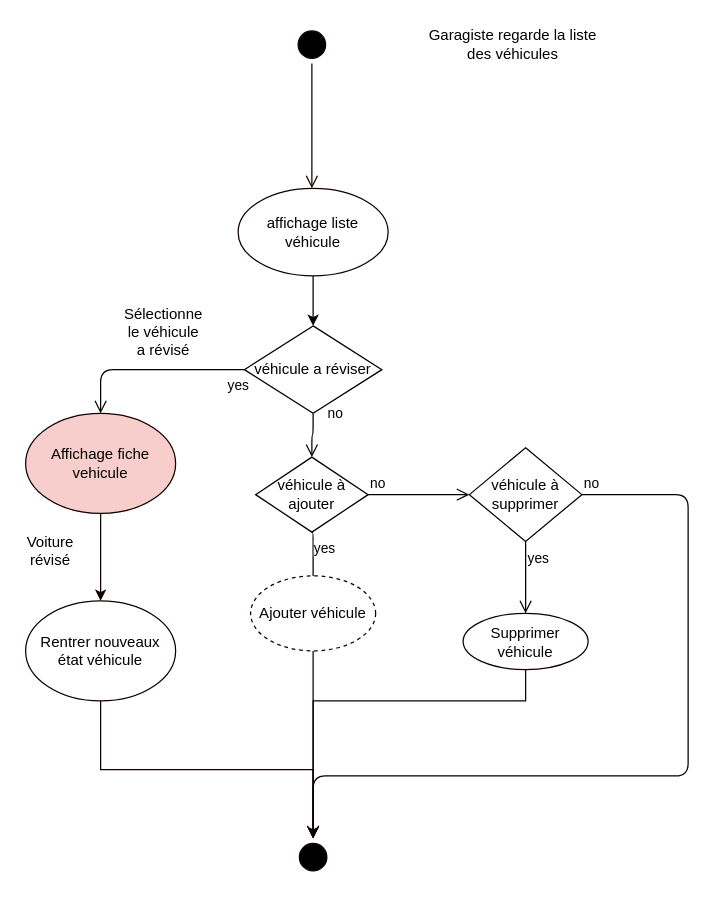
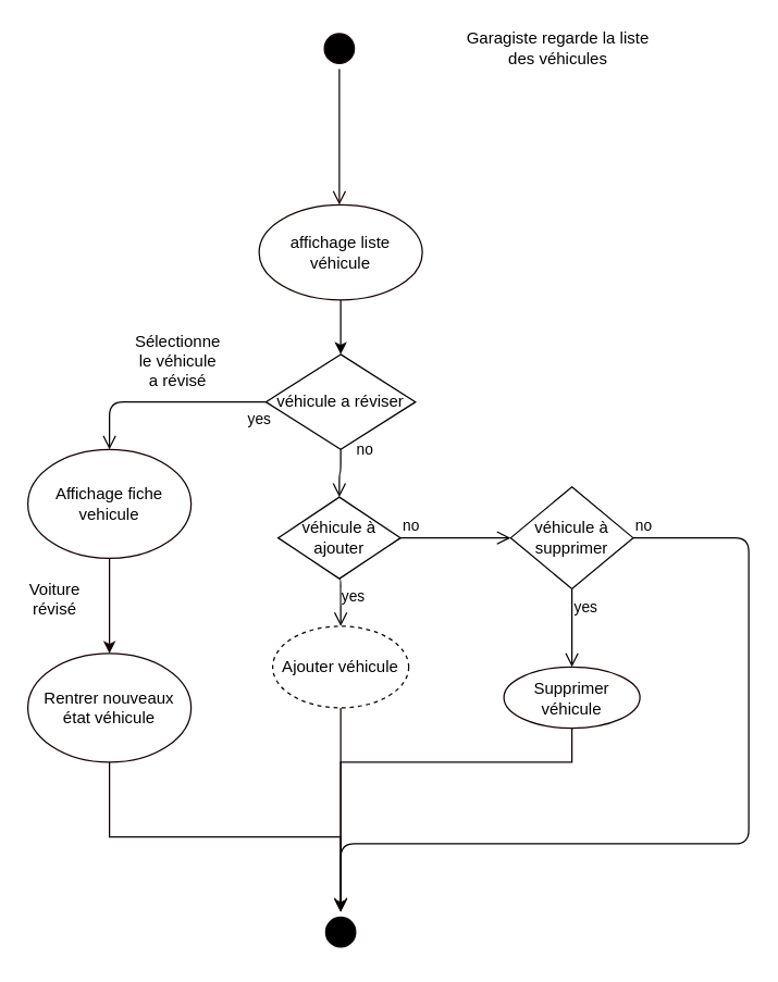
- <mxCell id="8" value="Affichage fiche vehicule" style="ellipse;whiteSpace=wrap;html=1;strokeColor=#120000;fillColor=#f8cecc;" parent="1" vertex="1"><mxGeometry x="20" y="330" width="120" height="80" as="geometry" /></mxCell>
+ <mxCell id="8" value="Affichage fiche vehicule" style="ellipse;whiteSpace=wrap;html=1;strokeColor=#120000;" parent="1" vertex="1"><mxGeometry x="20" y="330" width="120" height="80" as="geometry" /></mxCell>
- <mxCell id="23" value="yes" style="edgeStyle=orthogonalEdgeStyle;html=1;align=left;verticalAlign=top;endArrow=none;endSize=8;entryX=0.5;entryY=0;entryDx=0;entryDy=0;exitX=0.5;exitY=1;exitDx=0;exitDy=0;" edge="1" source="21" parent="1" target="12"><mxGeometry x="-1" relative="1" as="geometry"><mxPoint x="180" y="510" as="targetPoint" /><Array as="points"><mxPoint x="250" y="425" /></Array></mxGeometry></mxCell>
+ <mxCell id="23" value="yes" style="edgeStyle=orthogonalEdgeStyle;html=1;align=left;verticalAlign=top;endArrow=open;endSize=8;entryX=0.5;entryY=0;entryDx=0;entryDy=0;exitX=0.5;exitY=1;exitDx=0;exitDy=0;" edge="1" source="21" parent="1" target="12"><mxGeometry x="-1" relative="1" as="geometry"><mxPoint x="180" y="510" as="targetPoint" /><Array as="points"><mxPoint x="250" y="425" /></Array></mxGeometry></mxCell>
